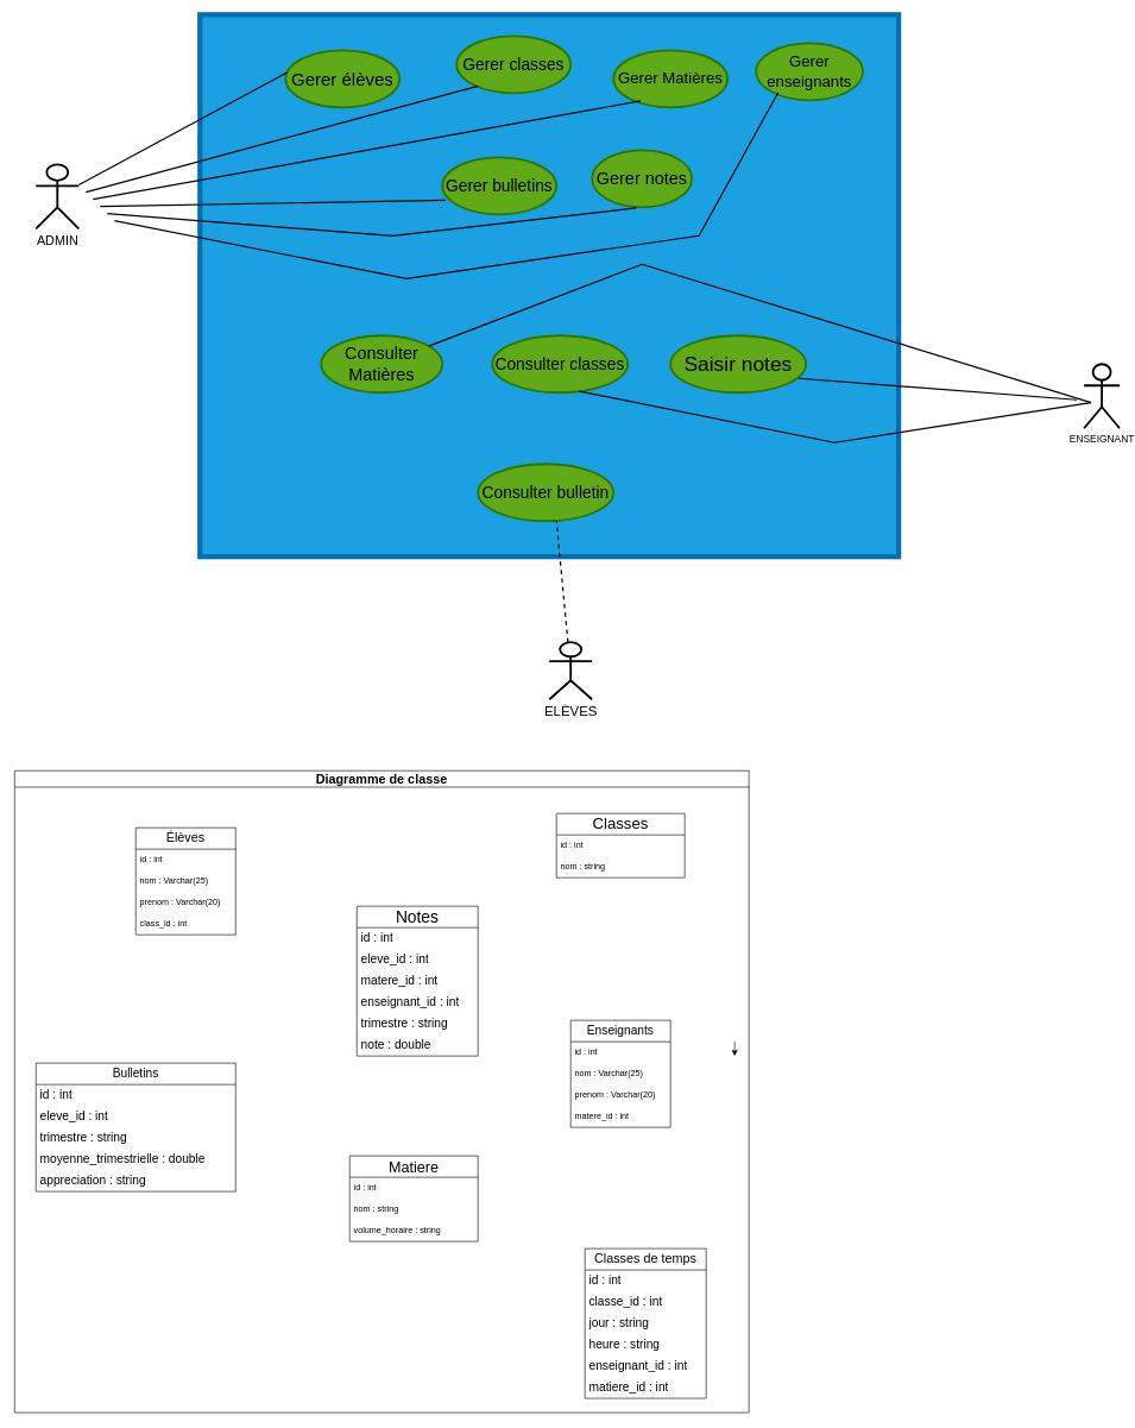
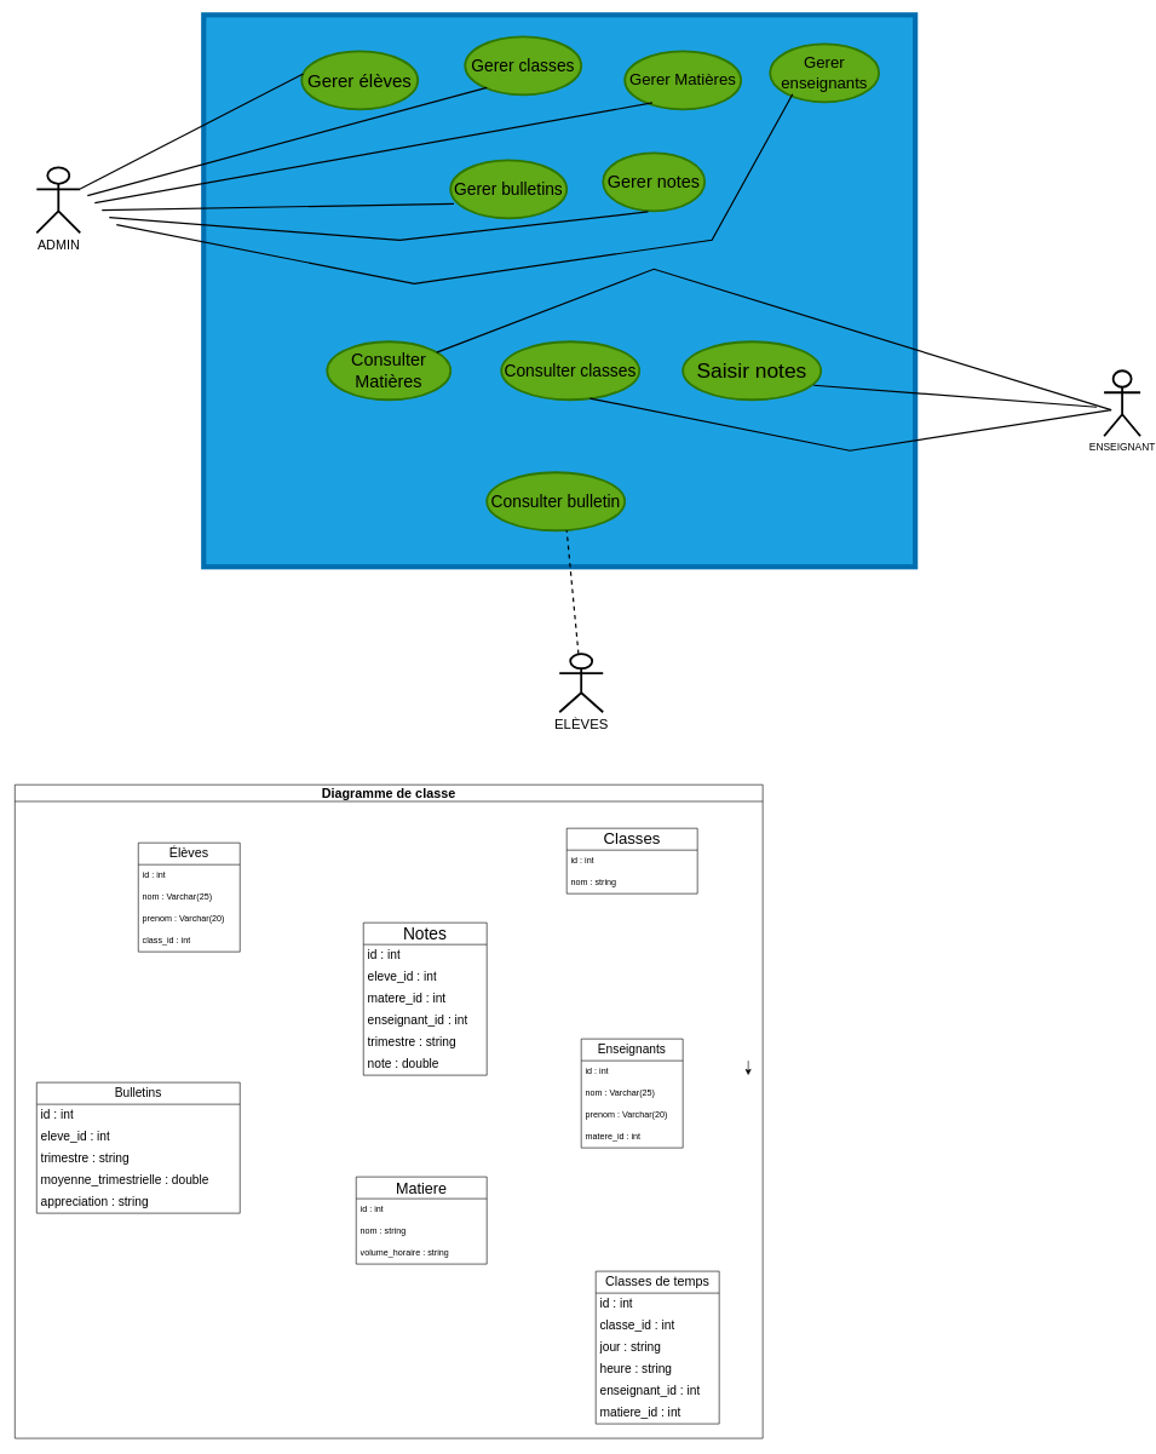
- <mxCell id="3" value="&lt;font style=&quot;color: light-dark(rgb(0, 0, 0), rgb(255, 255, 255)); font-size: 25px;&quot;&gt;Gerer élèves&lt;/font&gt;&lt;font style=&quot;color: light-dark(rgb(0, 0, 0), rgb(255, 255, 255)); font-size: 25px;&quot;&gt;&lt;span style=&quot;background-color: rgb(0, 0, 0);&quot;&gt;&lt;br&gt;&lt;/span&gt;&lt;/font&gt;" style="ellipse;whiteSpace=wrap;html=1;strokeWidth=3;fillColor=#60a917;fontColor=#ffffff;strokeColor=light-dark(#2D7600, #f6f5f4);" vertex="1" parent="1"><mxGeometry x="400" y="70" width="160" height="80" as="geometry" /></mxCell>
+ <mxCell id="3" value="&lt;font style=&quot;color: light-dark(rgb(0, 0, 0), rgb(255, 255, 255)); font-size: 25px;&quot;&gt;Gerer élèves&lt;/font&gt;&lt;font style=&quot;color: light-dark(rgb(0, 0, 0), rgb(255, 255, 255)); font-size: 25px;&quot;&gt;&lt;span style=&quot;background-color: rgb(0, 0, 0);&quot;&gt;&lt;br&gt;&lt;/span&gt;&lt;/font&gt;" style="ellipse;whiteSpace=wrap;html=1;strokeWidth=3;fillColor=#60a917;fontColor=#ffffff;strokeColor=light-dark(#2D7600, #f6f5f4);" vertex="1" parent="1"><mxGeometry x="415" y="70" width="160" height="80" as="geometry" /></mxCell>
